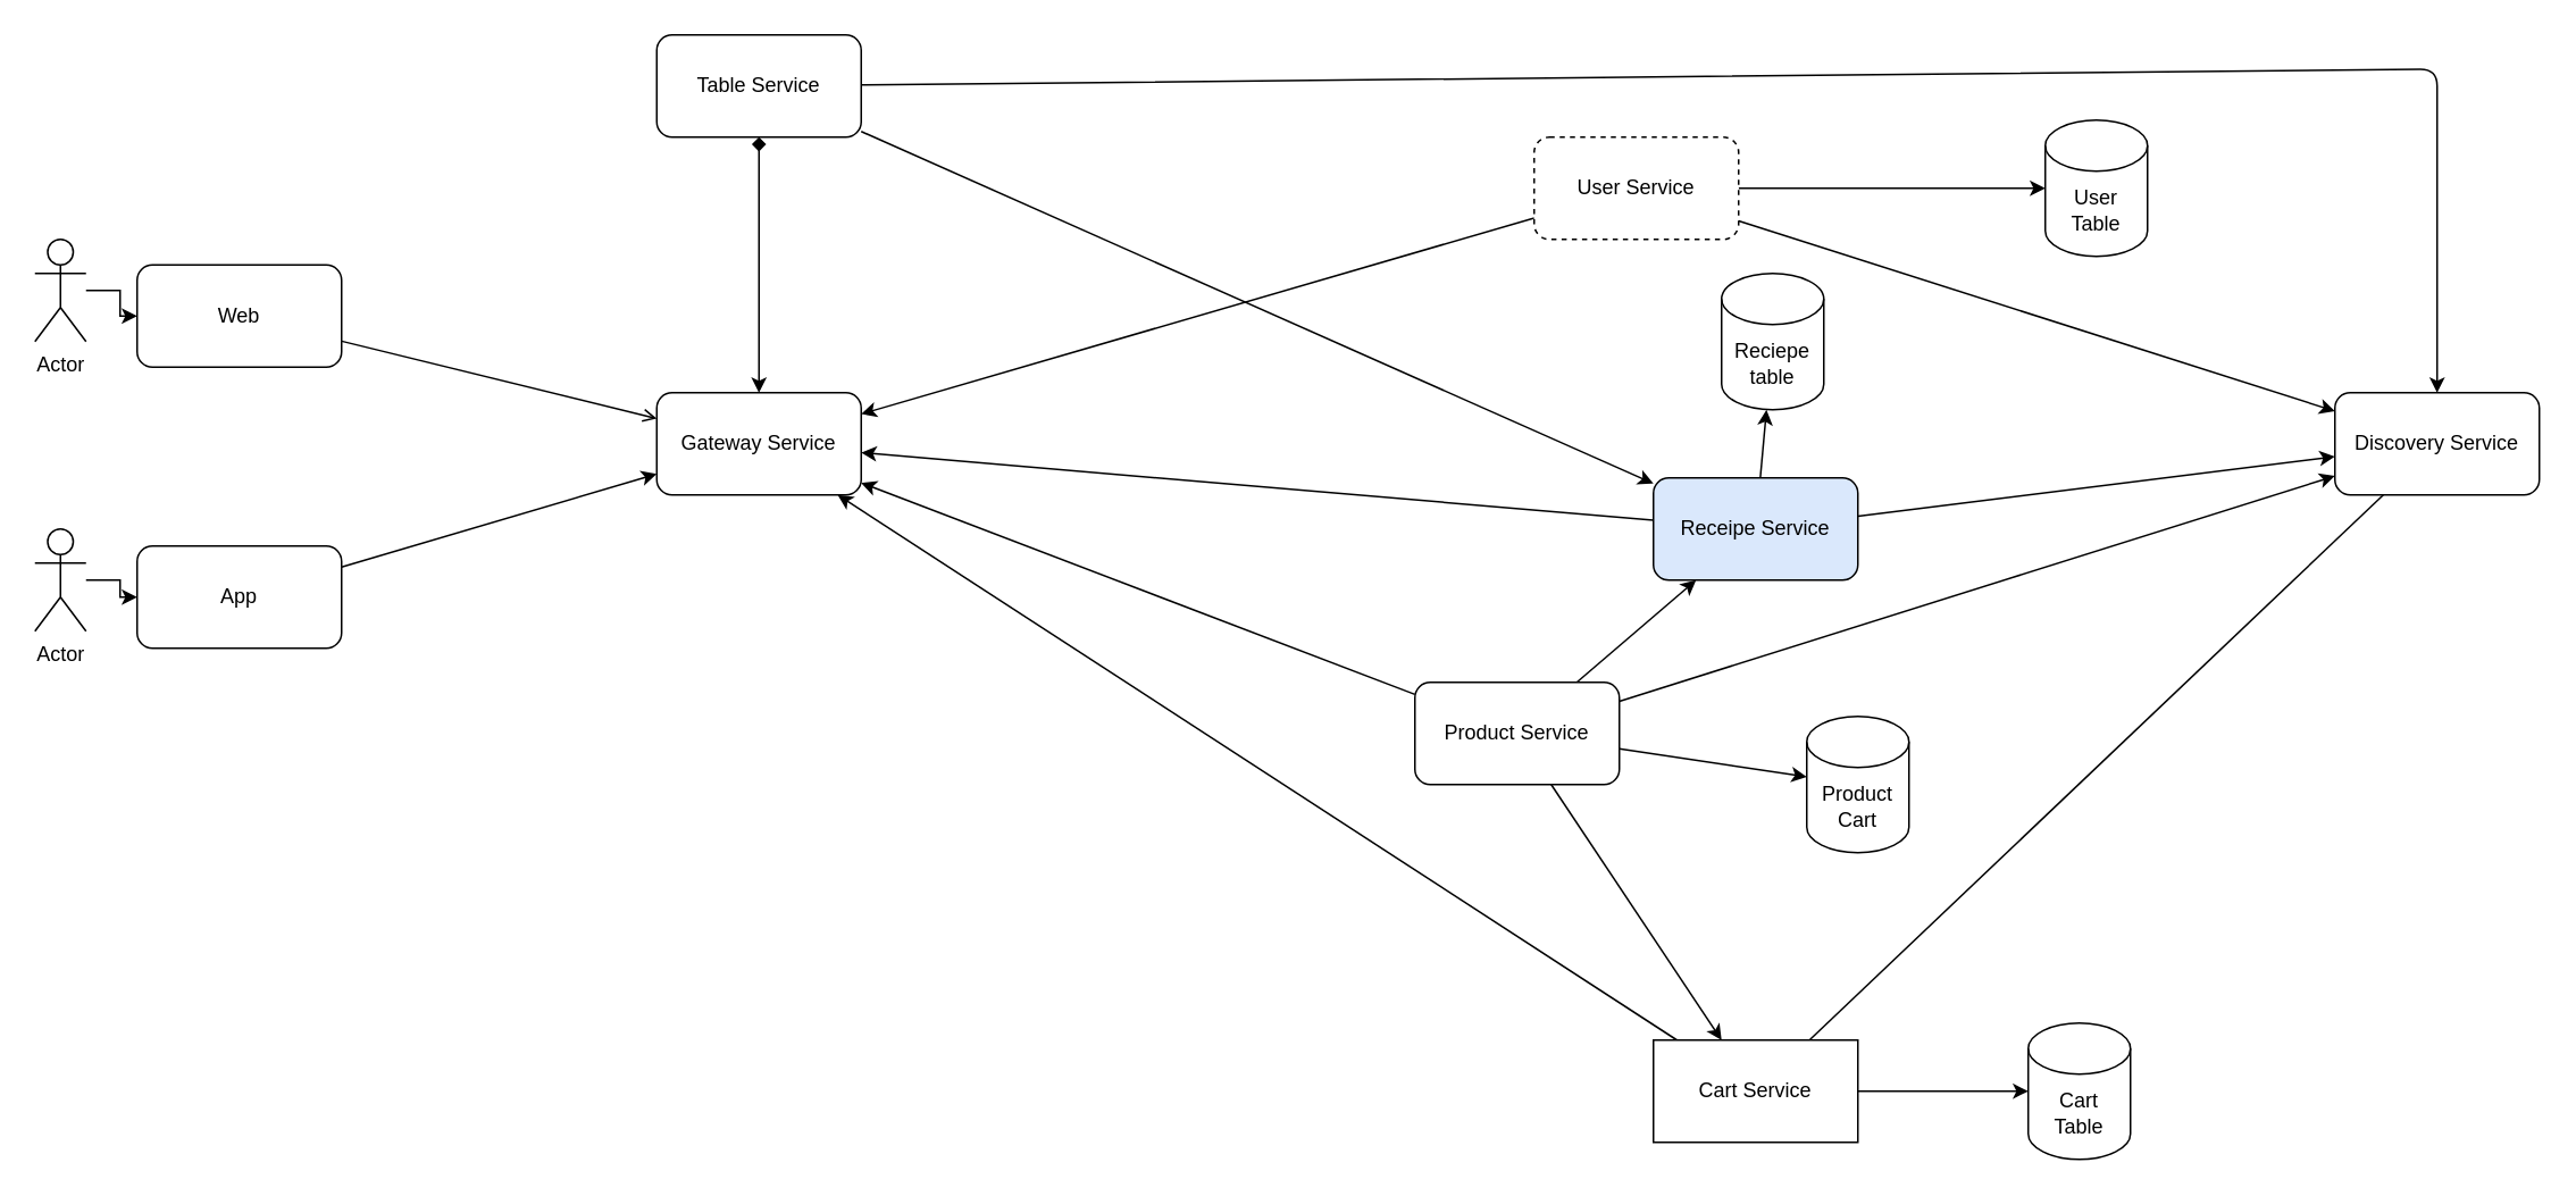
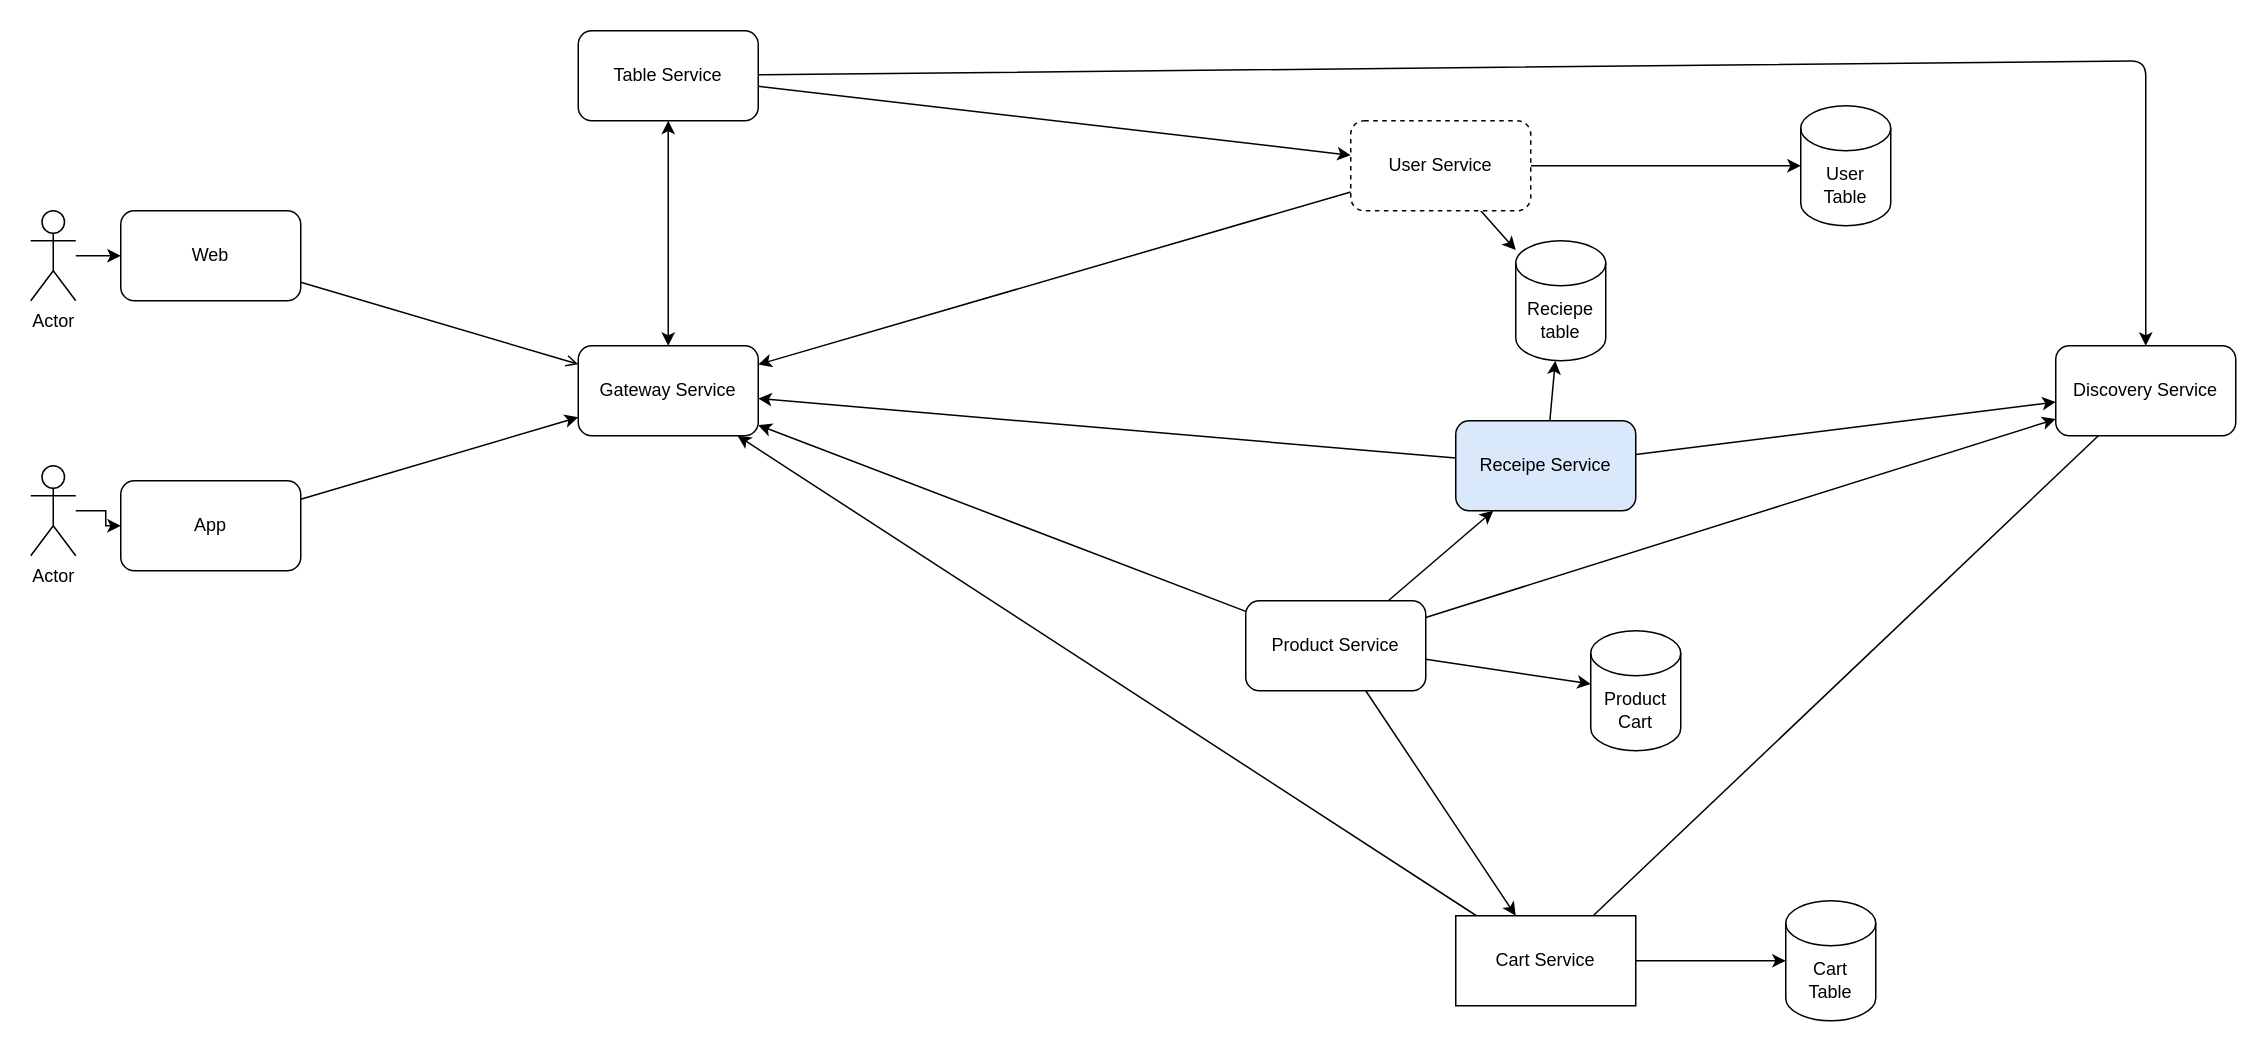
- <mxCell id="17" value="" style="endArrow=diamond;startArrow=classic;html=1;" parent="1" source="14" target="12" edge="1"><mxGeometry width="50" height="50" relative="1" as="geometry"><mxPoint x="710" y="250" as="sourcePoint" /><mxPoint x="760" y="200" as="targetPoint" /></mxGeometry></mxCell>
+ <mxCell id="17" value="" style="endArrow=classic;startArrow=classic;html=1;" parent="1" source="14" target="12" edge="1"><mxGeometry width="50" height="50" relative="1" as="geometry"><mxPoint x="710" y="250" as="sourcePoint" /><mxPoint x="760" y="200" as="targetPoint" /></mxGeometry></mxCell>
- <mxCell id="11" style="edgeStyle=none;html=1;" parent="1" source="12" target="9" edge="1"><mxGeometry relative="1" as="geometry" /></mxCell>
+ <mxCell id="11" style="edgeStyle=none;html=1;" parent="1" source="12" target="5" edge="1"><mxGeometry relative="1" as="geometry" /></mxCell>
- <mxCell id="2" style="edgeStyle=none;html=1;" parent="1" source="5" target="13" edge="1"><mxGeometry relative="1" as="geometry" /></mxCell>
+ <mxCell id="2" style="edgeStyle=none;html=1;" parent="1" source="5" target="31" edge="1"><mxGeometry relative="1" as="geometry" /></mxCell>
- <mxCell id="16" value="Web" style="rounded=1;whiteSpace=wrap;html=1;" parent="1" vertex="1"><mxGeometry x="80" y="155" width="120" height="60" as="geometry" /></mxCell>
+ <mxCell id="16" value="Web" style="rounded=1;whiteSpace=wrap;html=1;" parent="1" vertex="1"><mxGeometry x="80" y="140" width="120" height="60" as="geometry" /></mxCell>
